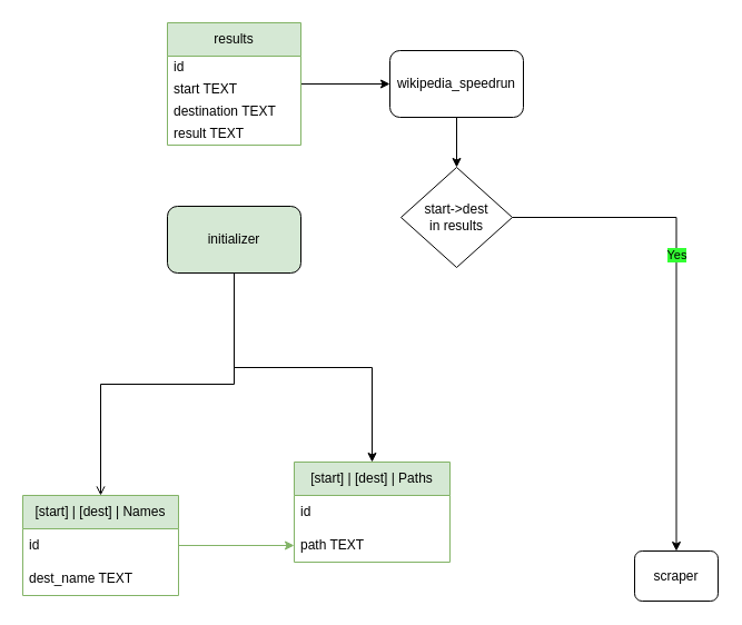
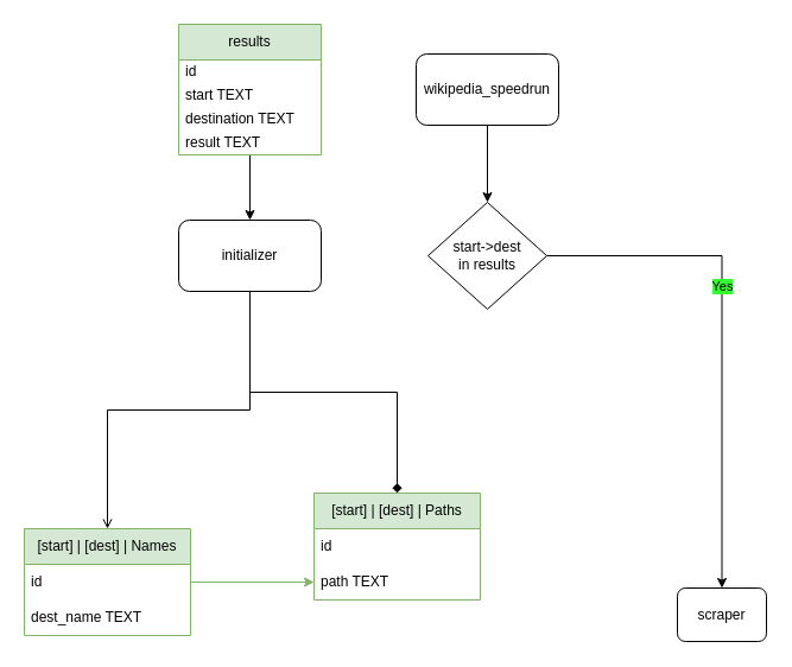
- <mxCell id="8" style="edgeStyle=orthogonalEdgeStyle;rounded=0;orthogonalLoop=1;jettySize=auto;html=1;entryX=0;entryY=0.5;entryDx=0;entryDy=0;" edge="1" parent="1" source="9" target="3"><mxGeometry relative="1" as="geometry" /></mxCell>
+ <mxCell id="8" style="edgeStyle=orthogonalEdgeStyle;rounded=0;orthogonalLoop=1;jettySize=auto;html=1;" edge="1" parent="1" source="9" target="7"><mxGeometry relative="1" as="geometry" /></mxCell>
- <mxCell id="23" value="&lt;div&gt;start-&amp;gt;dest&lt;/div&gt;&lt;div&gt;in results&lt;br&gt;&lt;/div&gt;" style="rhombus;whiteSpace=wrap;html=1;" vertex="1" parent="1"><mxGeometry x="360" y="150" width="100" height="90" as="geometry" /></mxCell>
+ <mxCell id="23" value="&lt;div&gt;start-&amp;gt;dest&lt;/div&gt;&lt;div&gt;in results&lt;br&gt;&lt;/div&gt;" style="rhombus;whiteSpace=wrap;html=1;" vertex="1" parent="1"><mxGeometry x="360" y="170" width="100" height="90" as="geometry" /></mxCell>
- <mxCell id="7" value="initializer" style="rounded=1;whiteSpace=wrap;html=1;fillColor=#d5e8d4;" vertex="1" parent="1"><mxGeometry x="150" y="185" width="120" height="60" as="geometry" /></mxCell>
+ <mxCell id="7" value="initializer" style="rounded=1;whiteSpace=wrap;html=1;" vertex="1" parent="1"><mxGeometry x="150" y="185" width="120" height="60" as="geometry" /></mxCell>
- <mxCell id="6" style="edgeStyle=orthogonalEdgeStyle;rounded=0;orthogonalLoop=1;jettySize=auto;html=1;" edge="1" parent="1" source="7" target="14"><mxGeometry relative="1" as="geometry" /></mxCell>
+ <mxCell id="6" style="edgeStyle=orthogonalEdgeStyle;rounded=0;orthogonalLoop=1;jettySize=auto;html=1;endArrow=diamond;" edge="1" parent="1" source="7" target="14"><mxGeometry relative="1" as="geometry" /></mxCell>
